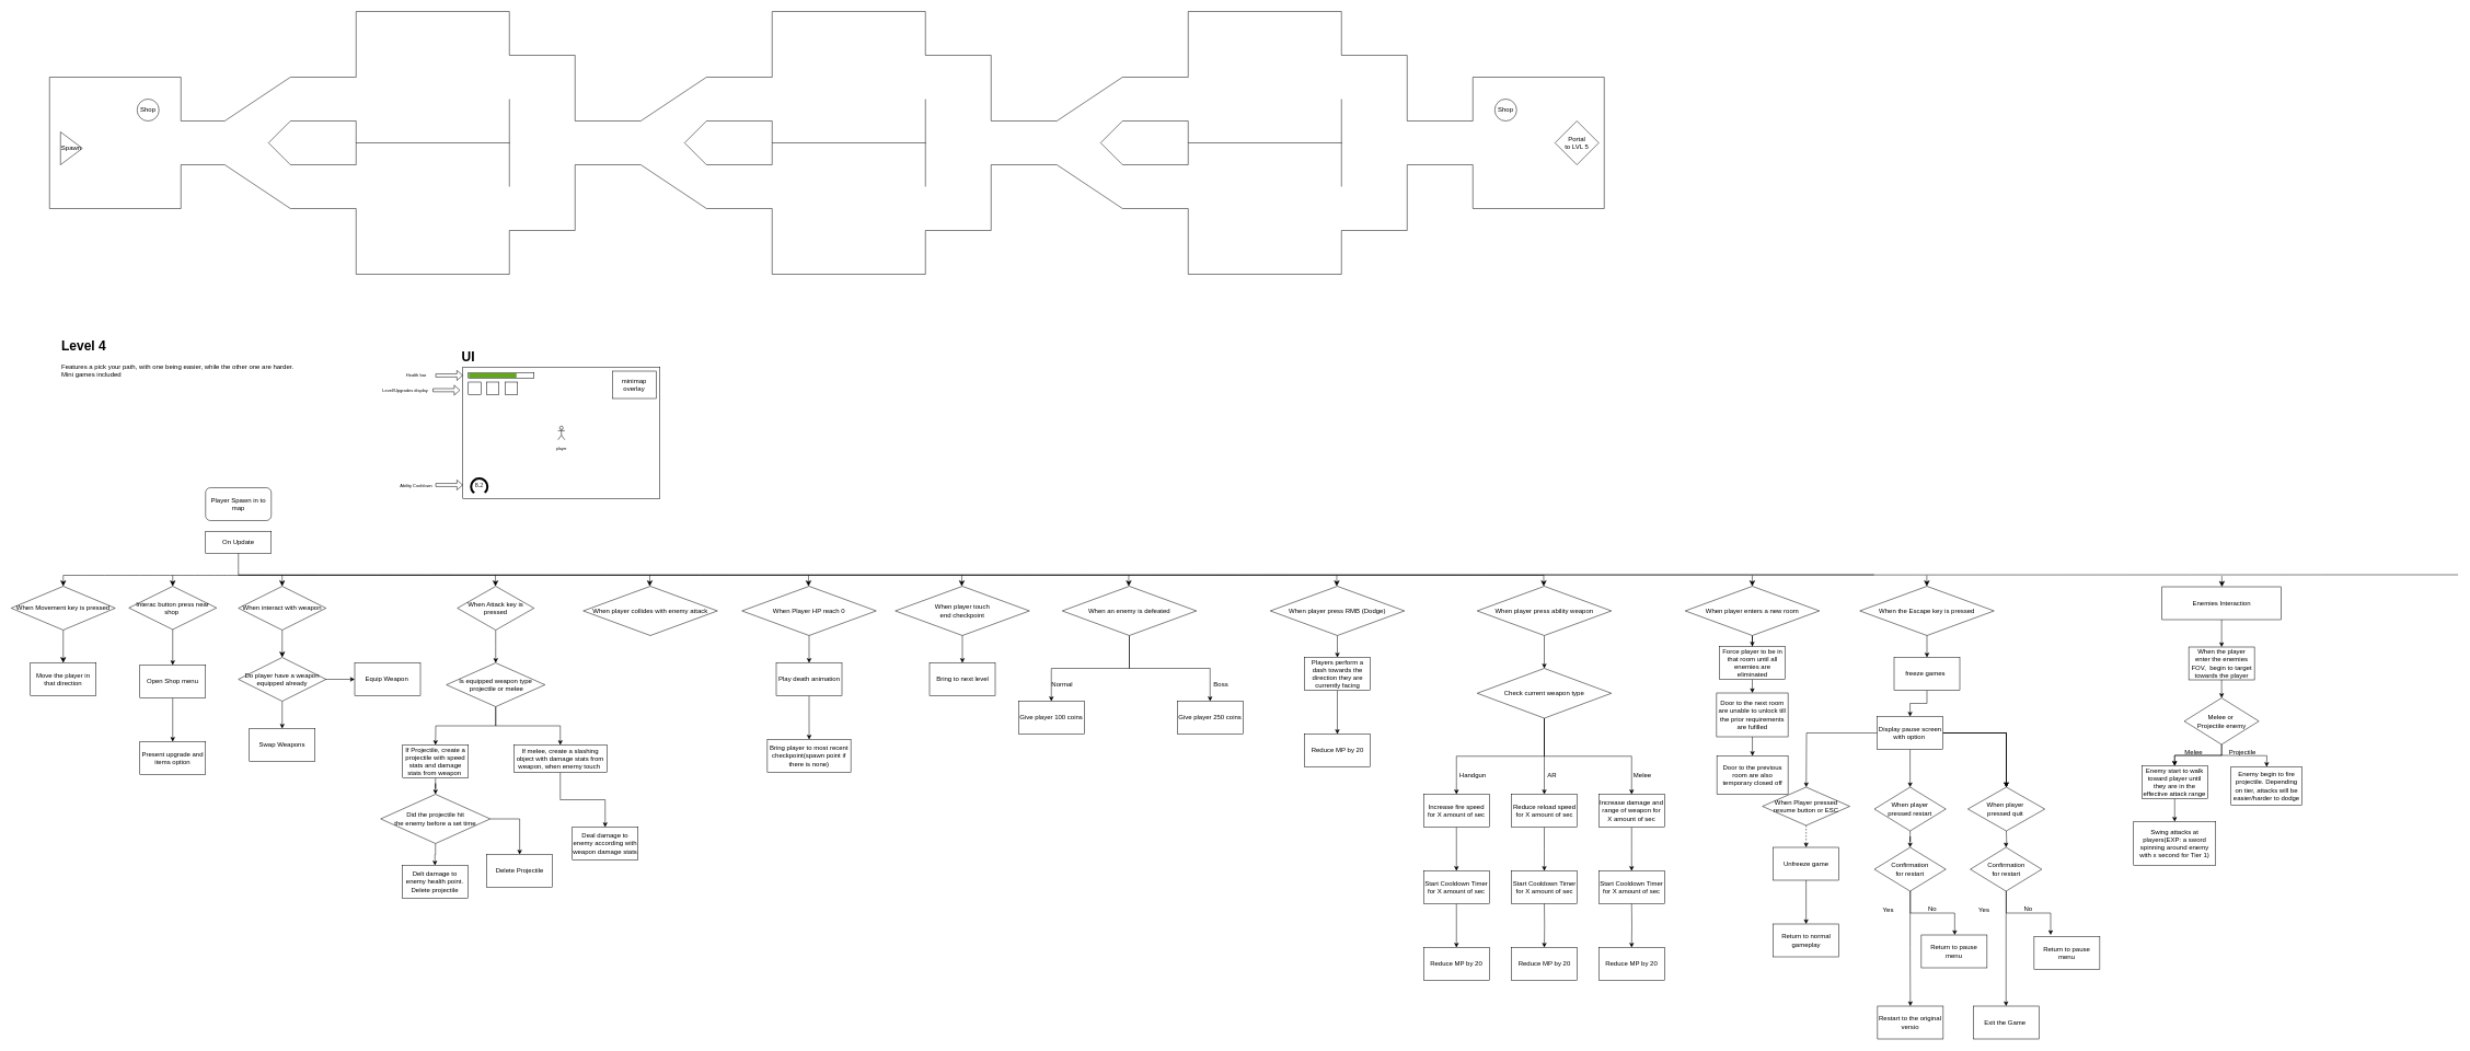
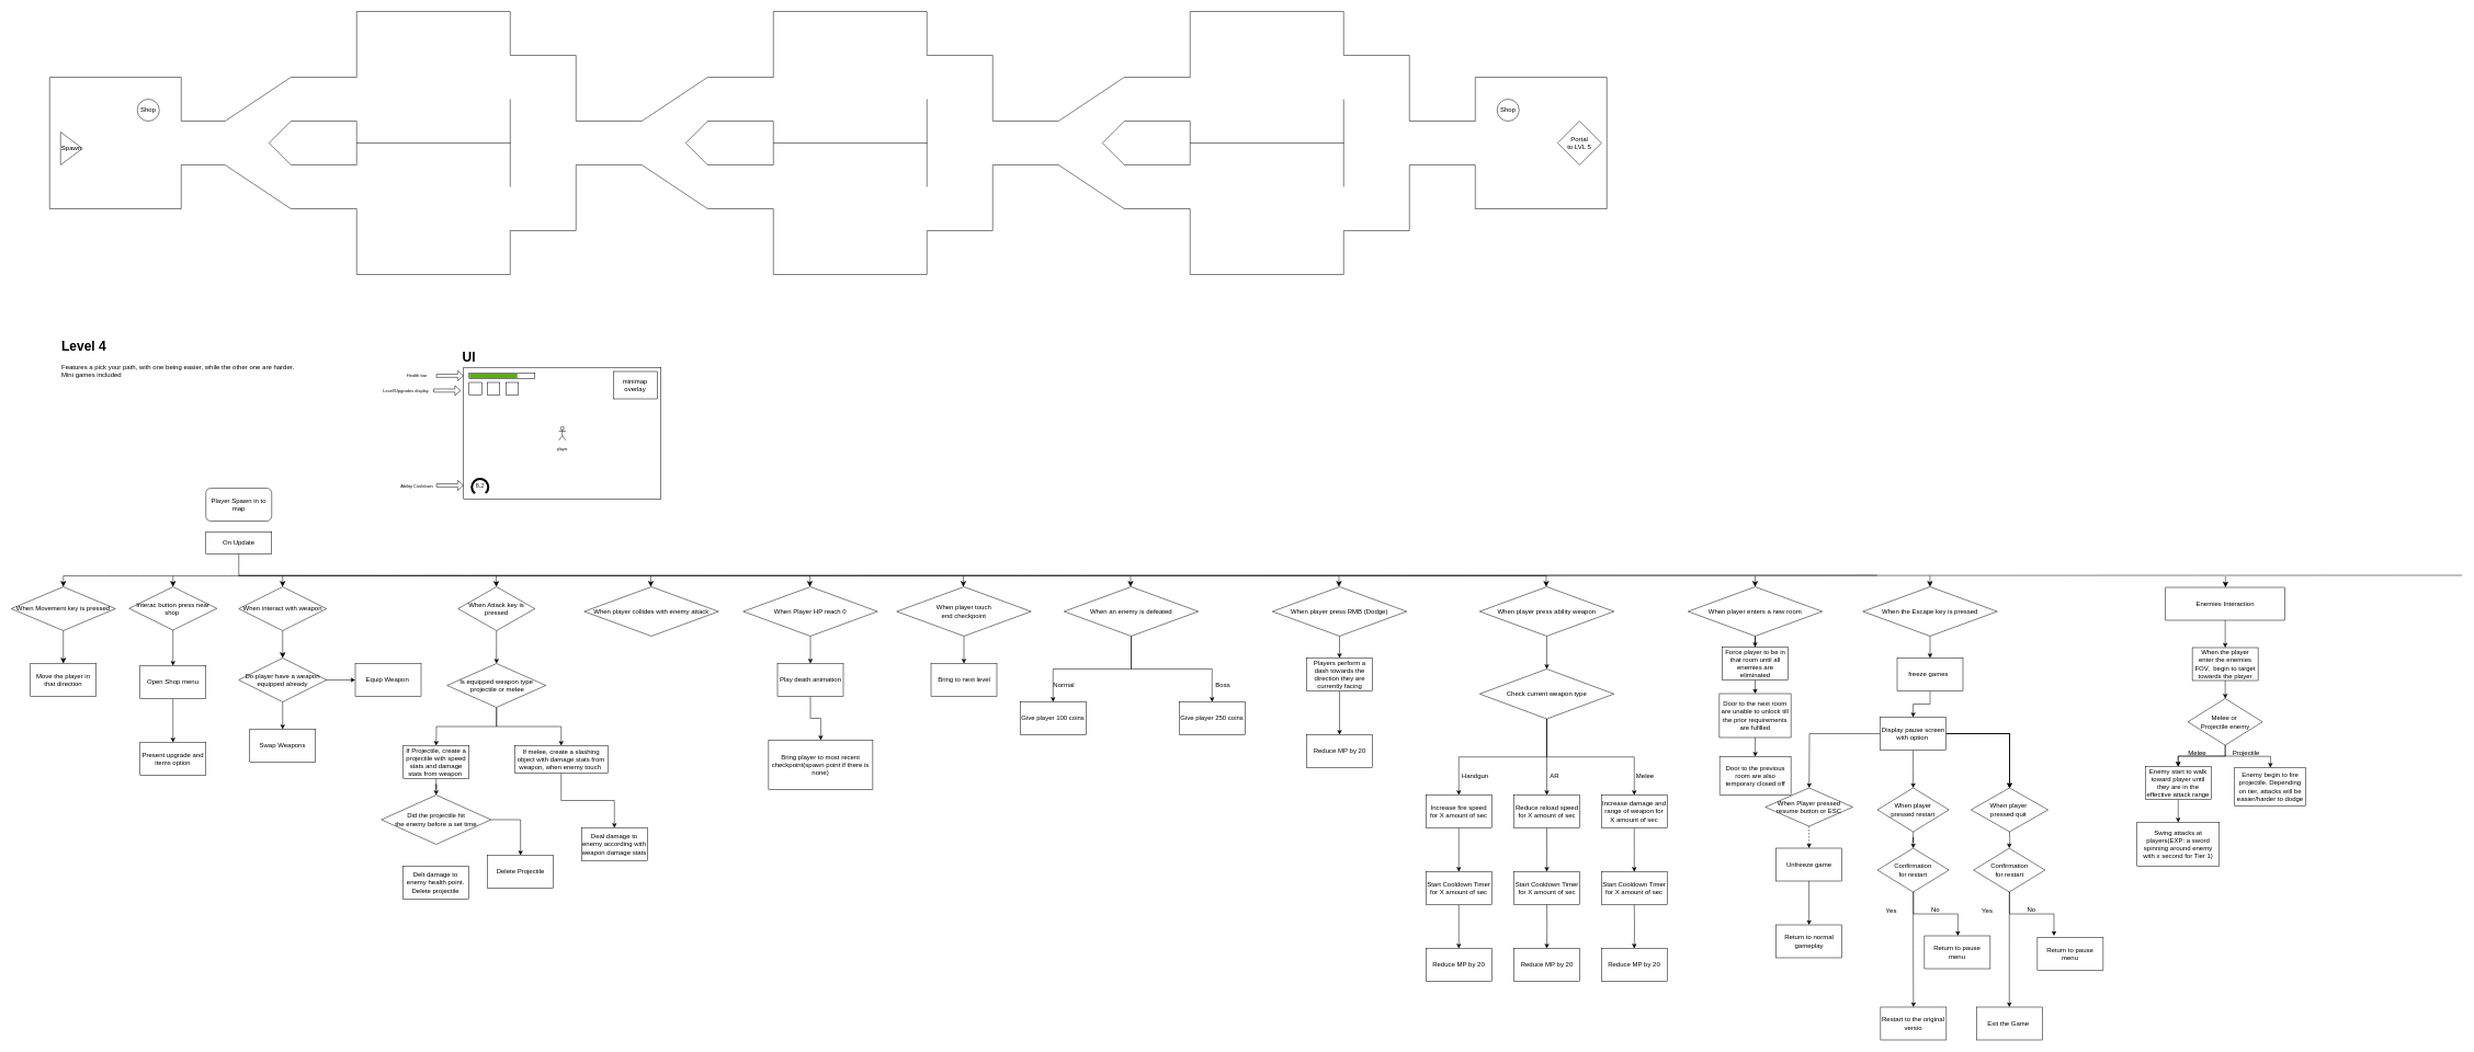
- <mxCell id="150" value="Bring player to most recent checkpoint(spawn point if there is none)" style="whiteSpace=wrap;html=1;" vertex="1" parent="1"><mxGeometry x="1401.25" y="1350" width="152.5" height="60" as="geometry" /></mxCell>
+ <mxCell id="150" value="Bring player to most recent checkpoint(spawn point if there is none)" style="whiteSpace=wrap;html=1;" vertex="1" parent="1"><mxGeometry x="1401.25" y="1350" width="190" height="90" as="geometry" /></mxCell>
- <mxCell id="142" value="Deal damage to enemy according with weapon damage stats" style="whiteSpace=wrap;html=1;rounded=0;" vertex="1" parent="1"><mxGeometry x="1045" y="1510" width="120" height="60" as="geometry" /></mxCell>
+ <mxCell id="142" value="Deal damage to enemy according with weapon damage stats" style="whiteSpace=wrap;html=1;rounded=0;" vertex="1" parent="1"><mxGeometry x="1060" y="1510" width="120" height="60" as="geometry" /></mxCell>
- <mxCell id="137" value="" style="edgeStyle=orthogonalEdgeStyle;rounded=0;orthogonalLoop=1;jettySize=auto;html=1;" edge="1" parent="1" source="139" target="140"><mxGeometry relative="1" as="geometry" /></mxCell>
